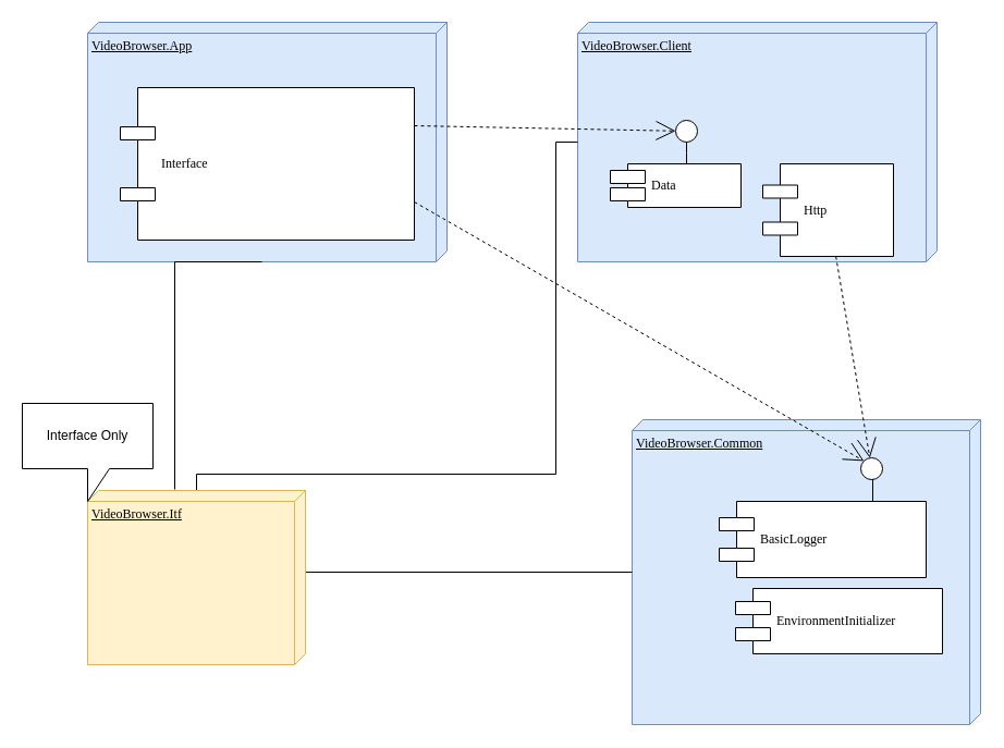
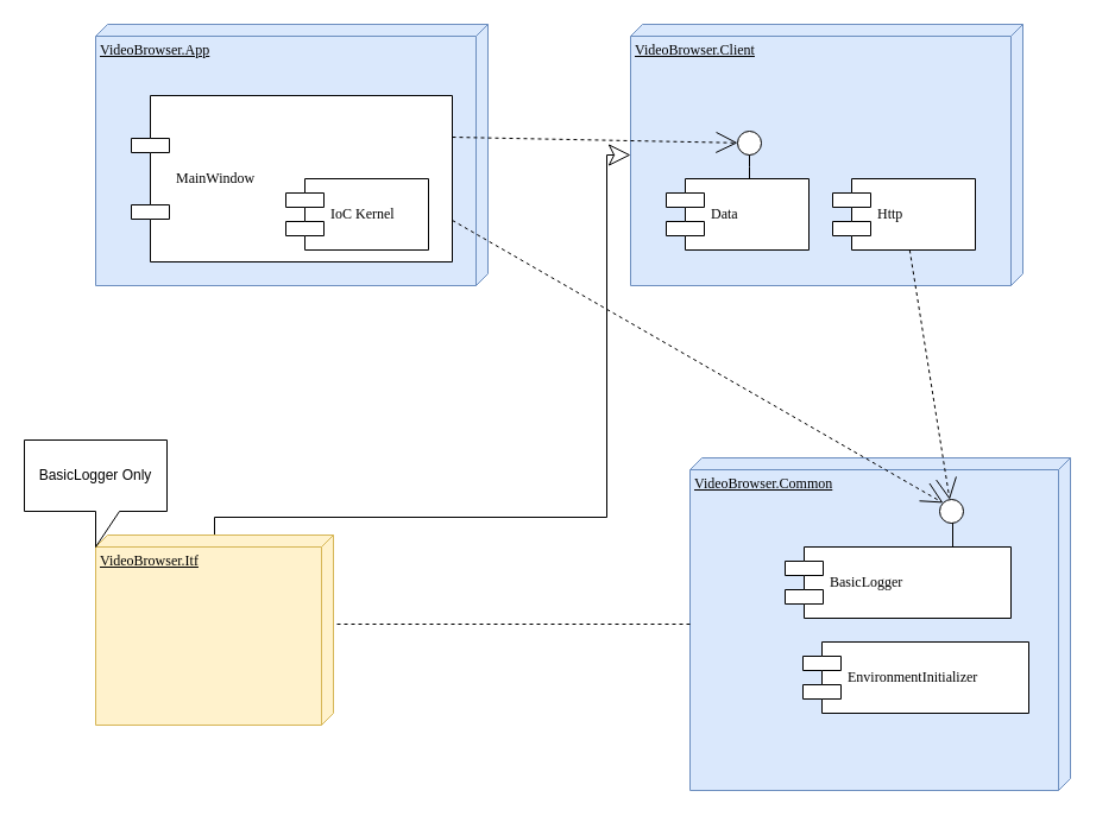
- <mxCell id="11" style="edgeStyle=orthogonalEdgeStyle;rounded=0;html=1;labelBackgroundColor=none;startArrow=none;startFill=0;startSize=8;endArrow=none;endFill=0;endSize=16;fontFamily=Verdana;fontSize=12;" parent="1" source="13" target="3" edge="1"><mxGeometry relative="1" as="geometry"><Array as="points"><mxPoint x="180" y="435" /><mxPoint x="510" y="435" /><mxPoint x="510" y="130" /></Array></mxGeometry></mxCell>
+ <mxCell id="11" style="edgeStyle=orthogonalEdgeStyle;rounded=0;html=1;labelBackgroundColor=none;startArrow=none;startFill=0;startSize=8;endArrow=classic;endFill=0;endSize=16;fontFamily=Verdana;fontSize=12;" parent="1" source="13" target="3" edge="1"><mxGeometry relative="1" as="geometry"><Array as="points"><mxPoint x="180" y="435" /><mxPoint x="510" y="435" /><mxPoint x="510" y="130" /></Array></mxGeometry></mxCell>
- <mxCell id="5" value="Interface" style="shape=component;align=left;spacingLeft=36;rounded=0;shadow=0;comic=0;labelBackgroundColor=none;strokeWidth=1;fontFamily=Verdana;fontSize=12;html=1;" parent="1" vertex="1"><mxGeometry x="110" y="80" width="270" height="140" as="geometry" /></mxCell>
+ <mxCell id="5" value="MainWindow" style="shape=component;align=left;spacingLeft=36;rounded=0;shadow=0;comic=0;labelBackgroundColor=none;strokeWidth=1;fontFamily=Verdana;fontSize=12;html=1;" parent="1" vertex="1"><mxGeometry x="110" y="80" width="270" height="140" as="geometry" /></mxCell>
- <mxCell id="6" value="Data" style="shape=component;align=left;spacingLeft=36;rounded=0;shadow=0;comic=0;labelBackgroundColor=none;strokeWidth=1;fontFamily=Verdana;fontSize=12;html=1;" parent="1" vertex="1"><mxGeometry x="560" y="150" width="120" height="40" as="geometry" /></mxCell>
+ <mxCell id="6" value="Data" style="shape=component;align=left;spacingLeft=36;rounded=0;shadow=0;comic=0;labelBackgroundColor=none;strokeWidth=1;fontFamily=Verdana;fontSize=12;html=1;" parent="1" vertex="1"><mxGeometry x="560" y="150" width="120" height="60" as="geometry" /></mxCell>
+ <mxCell id="15" value="IoC Kernel" style="shape=component;align=left;spacingLeft=36;rounded=0;shadow=0;comic=0;labelBackgroundColor=none;strokeWidth=1;fontFamily=Verdana;fontSize=12;html=1;" vertex="1" parent="1"><mxGeometry x="240" y="150" width="120" height="60" as="geometry" /></mxCell>
- <mxCell id="16" value="Http" style="shape=component;align=left;spacingLeft=36;rounded=0;shadow=0;comic=0;labelBackgroundColor=none;strokeWidth=1;fontFamily=Verdana;fontSize=12;html=1;" vertex="1" parent="1"><mxGeometry x="700" y="150" width="120" height="85" as="geometry" /></mxCell>
+ <mxCell id="16" value="Http" style="shape=component;align=left;spacingLeft=36;rounded=0;shadow=0;comic=0;labelBackgroundColor=none;strokeWidth=1;fontFamily=Verdana;fontSize=12;html=1;" vertex="1" parent="1"><mxGeometry x="700" y="150" width="120" height="60" as="geometry" /></mxCell>
- <mxCell id="17" style="edgeStyle=orthogonalEdgeStyle;rounded=0;html=1;labelBackgroundColor=none;startArrow=none;startFill=0;startSize=8;endArrow=none;endFill=0;endSize=16;fontFamily=Verdana;fontSize=12;entryX=0;entryY=0;entryDx=220;entryDy=170;entryPerimeter=0;exitX=-0.006;exitY=0.6;exitDx=0;exitDy=0;exitPerimeter=0;" edge="1" parent="1" source="13" target="2"><mxGeometry relative="1" as="geometry"><Array as="points"><mxPoint x="160" y="240" /></Array><mxPoint x="160" y="455" as="sourcePoint" /><mxPoint x="540" y="140" as="targetPoint" /></mxGeometry></mxCell>
- <mxCell id="22" value="Interface Only" style="shape=callout;whiteSpace=wrap;html=1;perimeter=calloutPerimeter;" vertex="1" parent="1"><mxGeometry x="20" y="370" width="120" height="90" as="geometry" /></mxCell>
+ <mxCell id="22" value="BasicLogger Only" style="shape=callout;whiteSpace=wrap;html=1;perimeter=calloutPerimeter;" vertex="1" parent="1"><mxGeometry x="20" y="370" width="120" height="90" as="geometry" /></mxCell>
- <mxCell id="8" value="BasicLogger" style="shape=component;align=left;spacingLeft=36;rounded=0;shadow=0;comic=0;labelBackgroundColor=none;strokeWidth=1;fontFamily=Verdana;fontSize=12;html=1;" parent="1" vertex="1"><mxGeometry x="660" y="460" width="190" height="70" as="geometry" /></mxCell>
+ <mxCell id="8" value="BasicLogger" style="shape=component;align=left;spacingLeft=36;rounded=0;shadow=0;comic=0;labelBackgroundColor=none;strokeWidth=1;fontFamily=Verdana;fontSize=12;html=1;" parent="1" vertex="1"><mxGeometry x="660" y="460" width="190" height="60" as="geometry" /></mxCell>
- <mxCell id="12" style="edgeStyle=orthogonalEdgeStyle;rounded=0;html=1;labelBackgroundColor=none;startArrow=none;startFill=0;startSize=8;endArrow=none;endFill=0;endSize=16;fontFamily=Verdana;fontSize=12;" parent="1" source="4" target="13" edge="1"><mxGeometry relative="1" as="geometry"><Array as="points"><mxPoint x="610" y="435" /><mxPoint x="610" y="530" /></Array></mxGeometry></mxCell>
+ <mxCell id="12" style="edgeStyle=orthogonalEdgeStyle;rounded=0;html=1;labelBackgroundColor=none;startArrow=none;startFill=0;startSize=8;endArrow=none;endFill=0;endSize=16;fontFamily=Verdana;fontSize=12;dashed=1;" parent="1" source="4" target="13" edge="1"><mxGeometry relative="1" as="geometry"><Array as="points"><mxPoint x="610" y="435" /><mxPoint x="610" y="530" /></Array></mxGeometry></mxCell>
